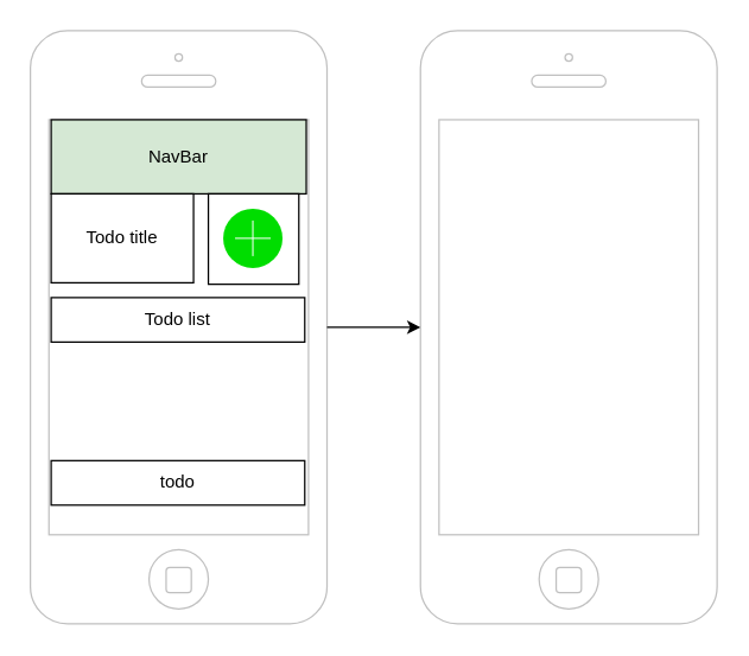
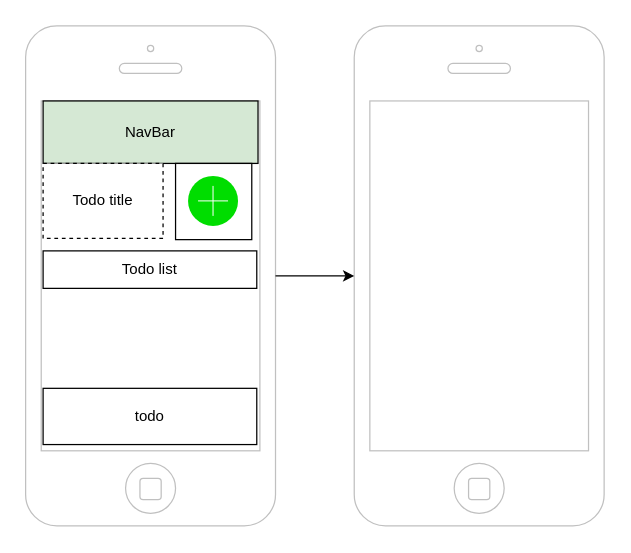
- <mxCell id="5" value="Todo title" style="rounded=0;whiteSpace=wrap;html=1;" parent="2" vertex="1"><mxGeometry x="14" y="110" width="96" height="60" as="geometry" /></mxCell>
+ <mxCell id="5" value="Todo title" style="rounded=0;whiteSpace=wrap;html=1;dashed=1;" parent="2" vertex="1"><mxGeometry x="14" y="110" width="96" height="60" as="geometry" /></mxCell>
- <mxCell id="7" value="todo" style="rounded=0;whiteSpace=wrap;html=1;" parent="2" vertex="1"><mxGeometry x="14" y="290" width="171" height="30" as="geometry" /></mxCell>
+ <mxCell id="7" value="todo" style="rounded=0;whiteSpace=wrap;html=1;" parent="2" vertex="1"><mxGeometry x="14" y="290" width="171" height="45" as="geometry" /></mxCell>
